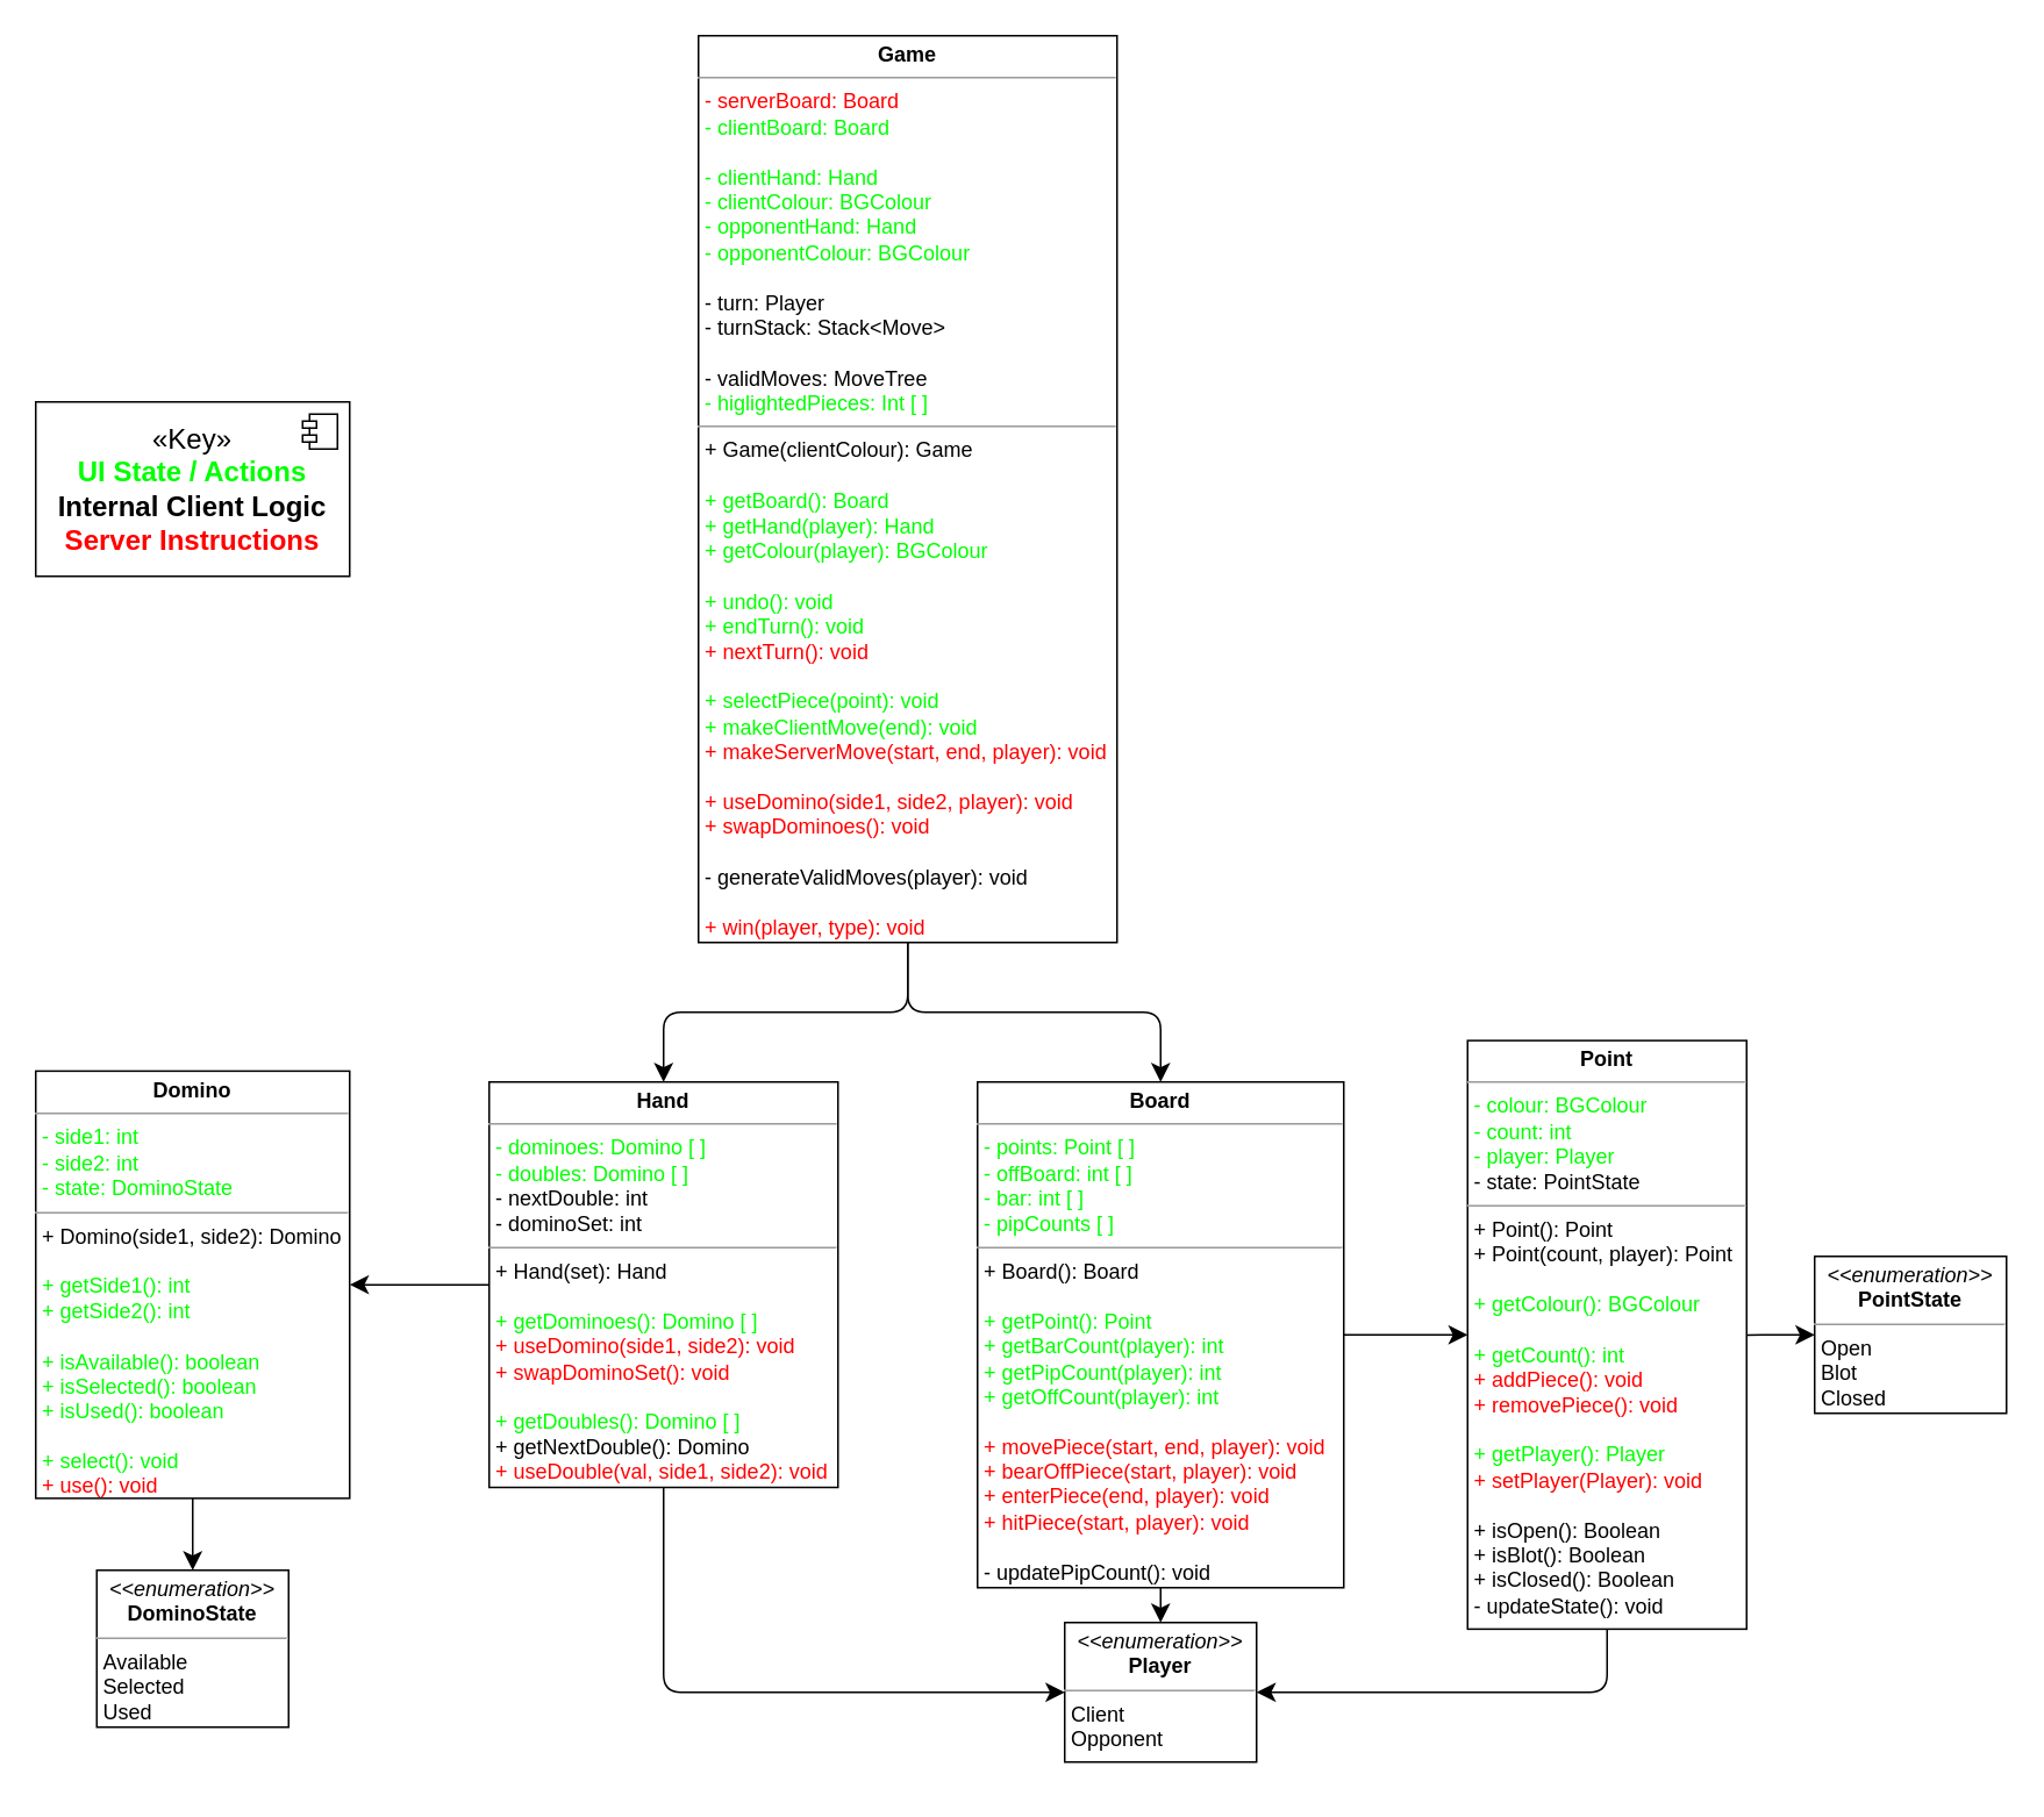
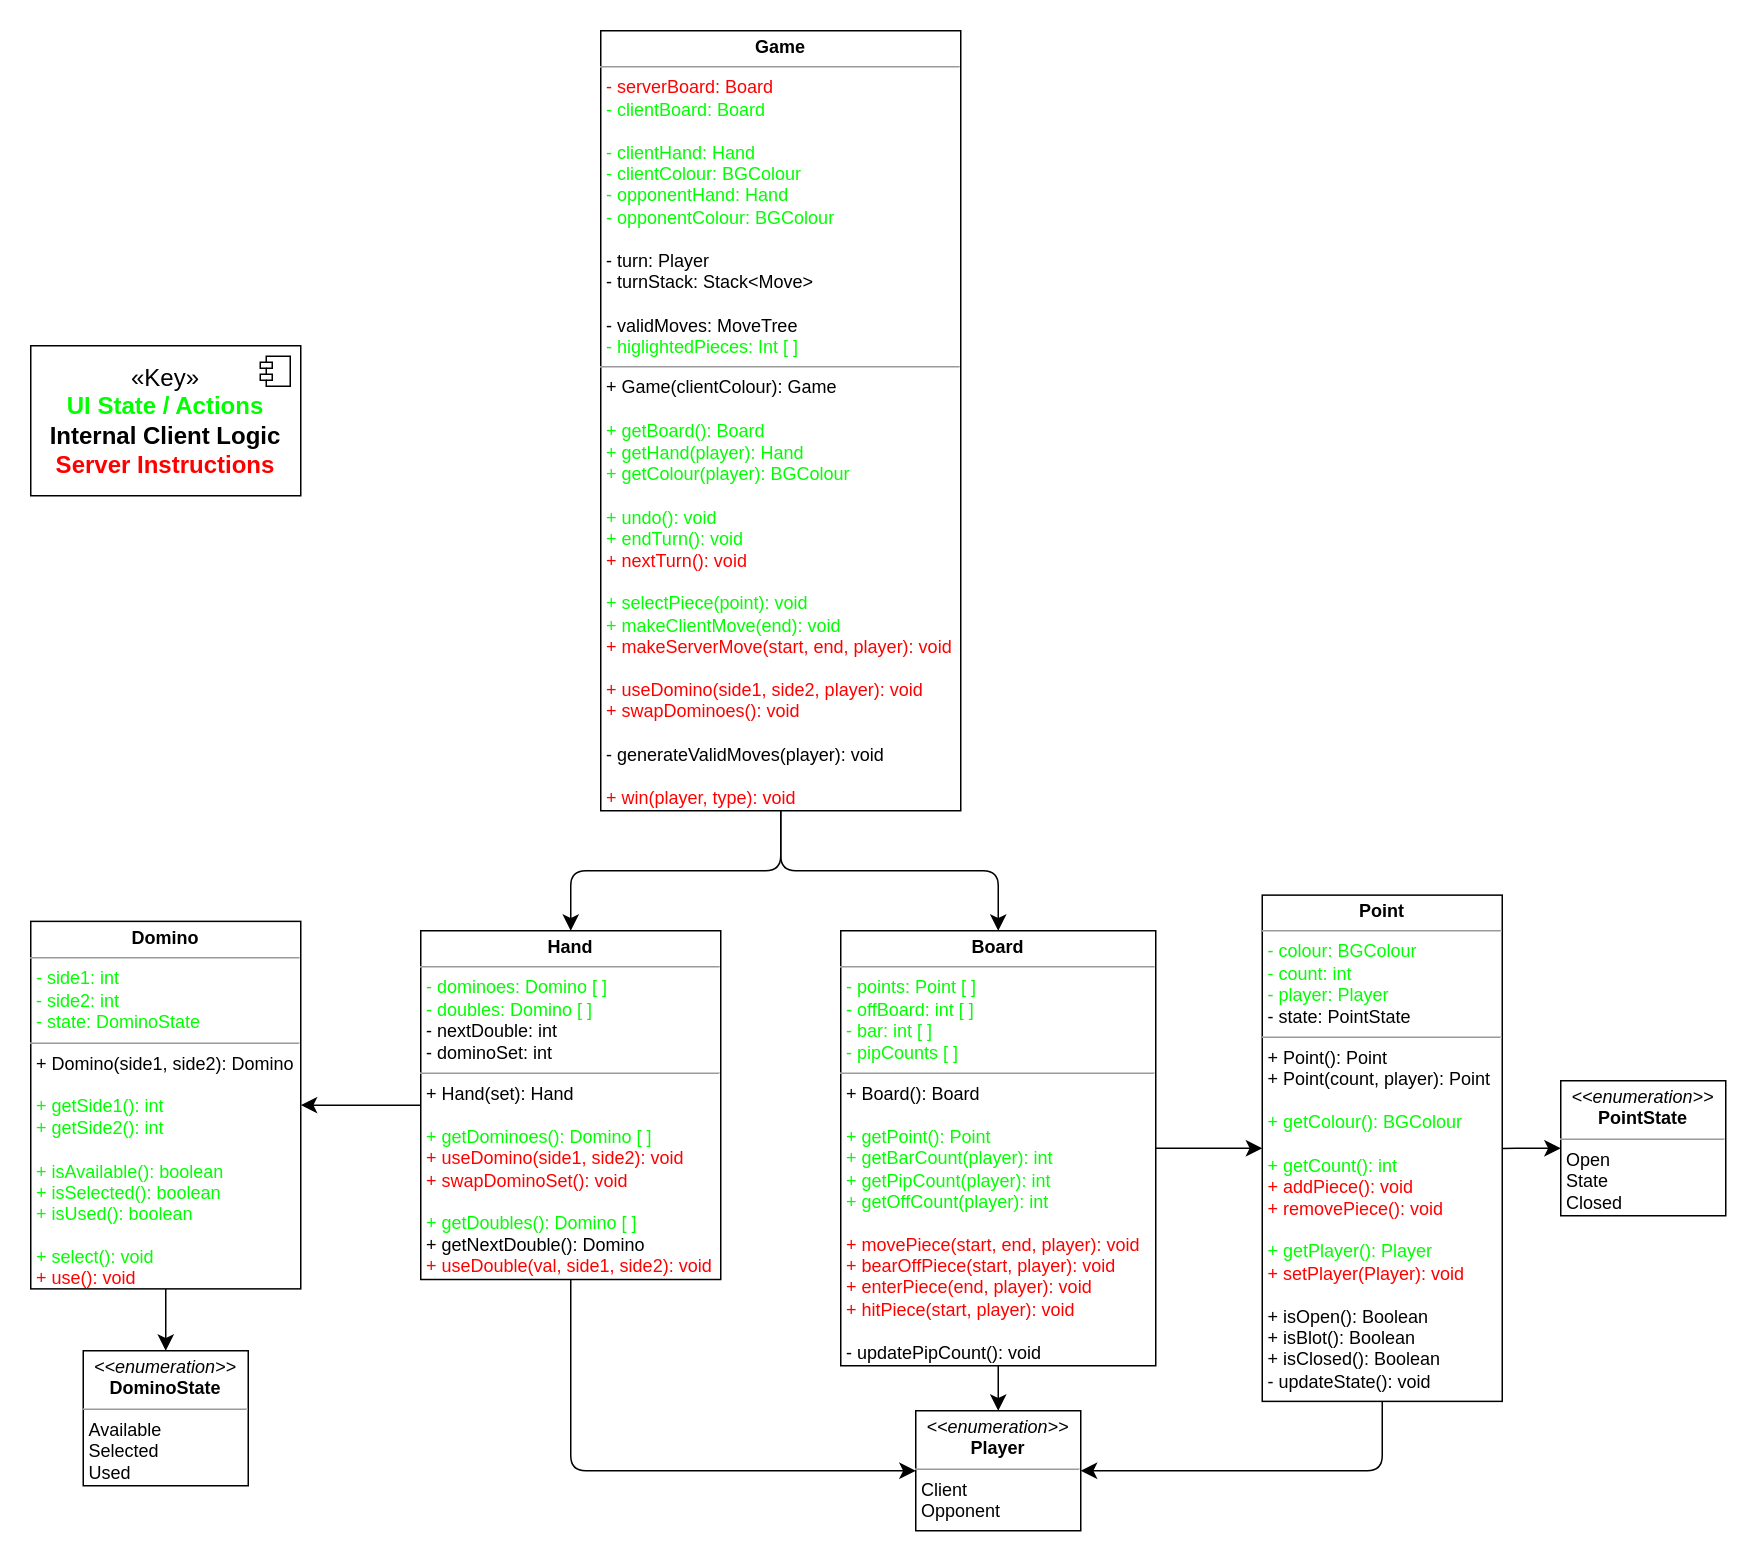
- <mxCell id="13" value="&lt;p style=&quot;margin:0px;margin-top:4px;text-align:center;&quot;&gt;&lt;i&gt;&amp;lt;&amp;lt;enumeration&amp;gt;&amp;gt;&lt;/i&gt;&lt;br&gt;&lt;b&gt;PointState&lt;/b&gt;&lt;/p&gt;&lt;hr size=&quot;1&quot;&gt;&lt;p style=&quot;margin:0px;margin-left:4px;&quot;&gt;Open&lt;/p&gt;&lt;p style=&quot;margin:0px;margin-left:4px;&quot;&gt;Blot&lt;/p&gt;&lt;p style=&quot;margin:0px;margin-left:4px;&quot;&gt;Closed&lt;/p&gt;" style="verticalAlign=top;align=left;overflow=fill;fontSize=12;fontFamily=Helvetica;html=1;whiteSpace=wrap;labelBackgroundColor=none;rounded=0;" parent="1" vertex="1"><mxGeometry x="1040" y="720" width="110" height="90" as="geometry" /></mxCell>
+ <mxCell id="13" value="&lt;p style=&quot;margin:0px;margin-top:4px;text-align:center;&quot;&gt;&lt;i&gt;&amp;lt;&amp;lt;enumeration&amp;gt;&amp;gt;&lt;/i&gt;&lt;br&gt;&lt;b&gt;PointState&lt;/b&gt;&lt;/p&gt;&lt;hr size=&quot;1&quot;&gt;&lt;p style=&quot;margin:0px;margin-left:4px;&quot;&gt;Open&lt;/p&gt;&lt;p style=&quot;margin:0px;margin-left:4px;&quot;&gt;State&lt;/p&gt;&lt;p style=&quot;margin:0px;margin-left:4px;&quot;&gt;Closed&lt;/p&gt;" style="verticalAlign=top;align=left;overflow=fill;fontSize=12;fontFamily=Helvetica;html=1;whiteSpace=wrap;labelBackgroundColor=none;rounded=0;" parent="1" vertex="1"><mxGeometry x="1040" y="720" width="110" height="90" as="geometry" /></mxCell>
- <mxCell id="11" value="&lt;p style=&quot;margin:0px;margin-top:4px;text-align:center;&quot;&gt;&lt;i&gt;&amp;lt;&amp;lt;enumeration&amp;gt;&amp;gt;&lt;/i&gt;&lt;br&gt;&lt;b&gt;Player&lt;/b&gt;&lt;/p&gt;&lt;hr size=&quot;1&quot;&gt;&lt;p style=&quot;margin:0px;margin-left:4px;&quot;&gt;Client&lt;/p&gt;&lt;p style=&quot;margin:0px;margin-left:4px;&quot;&gt;Opponent&lt;/p&gt;" style="verticalAlign=top;align=left;overflow=fill;fontSize=12;fontFamily=Helvetica;html=1;whiteSpace=wrap;labelBackgroundColor=none;rounded=0;" parent="1" vertex="1"><mxGeometry x="610" y="930" width="110" height="80" as="geometry" /></mxCell>
+ <mxCell id="11" value="&lt;p style=&quot;margin:0px;margin-top:4px;text-align:center;&quot;&gt;&lt;i&gt;&amp;lt;&amp;lt;enumeration&amp;gt;&amp;gt;&lt;/i&gt;&lt;br&gt;&lt;b&gt;Player&lt;/b&gt;&lt;/p&gt;&lt;hr size=&quot;1&quot;&gt;&lt;p style=&quot;margin:0px;margin-left:4px;&quot;&gt;Client&lt;/p&gt;&lt;p style=&quot;margin:0px;margin-left:4px;&quot;&gt;Opponent&lt;/p&gt;" style="verticalAlign=top;align=left;overflow=fill;fontSize=12;fontFamily=Helvetica;html=1;whiteSpace=wrap;labelBackgroundColor=none;rounded=0;" parent="1" vertex="1"><mxGeometry x="610" y="940" width="110" height="80" as="geometry" /></mxCell>
